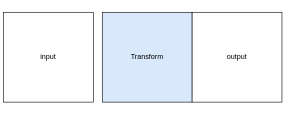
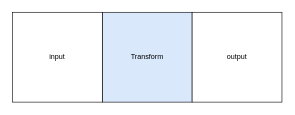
- <mxCell id="3" value="input" style="whiteSpace=wrap;html=1;aspect=fixed;" vertex="1" parent="1"><mxGeometry x="5" y="20" width="150" height="150" as="geometry" /></mxCell>
+ <mxCell id="3" value="input" style="whiteSpace=wrap;html=1;aspect=fixed;" vertex="1" parent="1"><mxGeometry x="20" y="20" width="150" height="150" as="geometry" /></mxCell>
